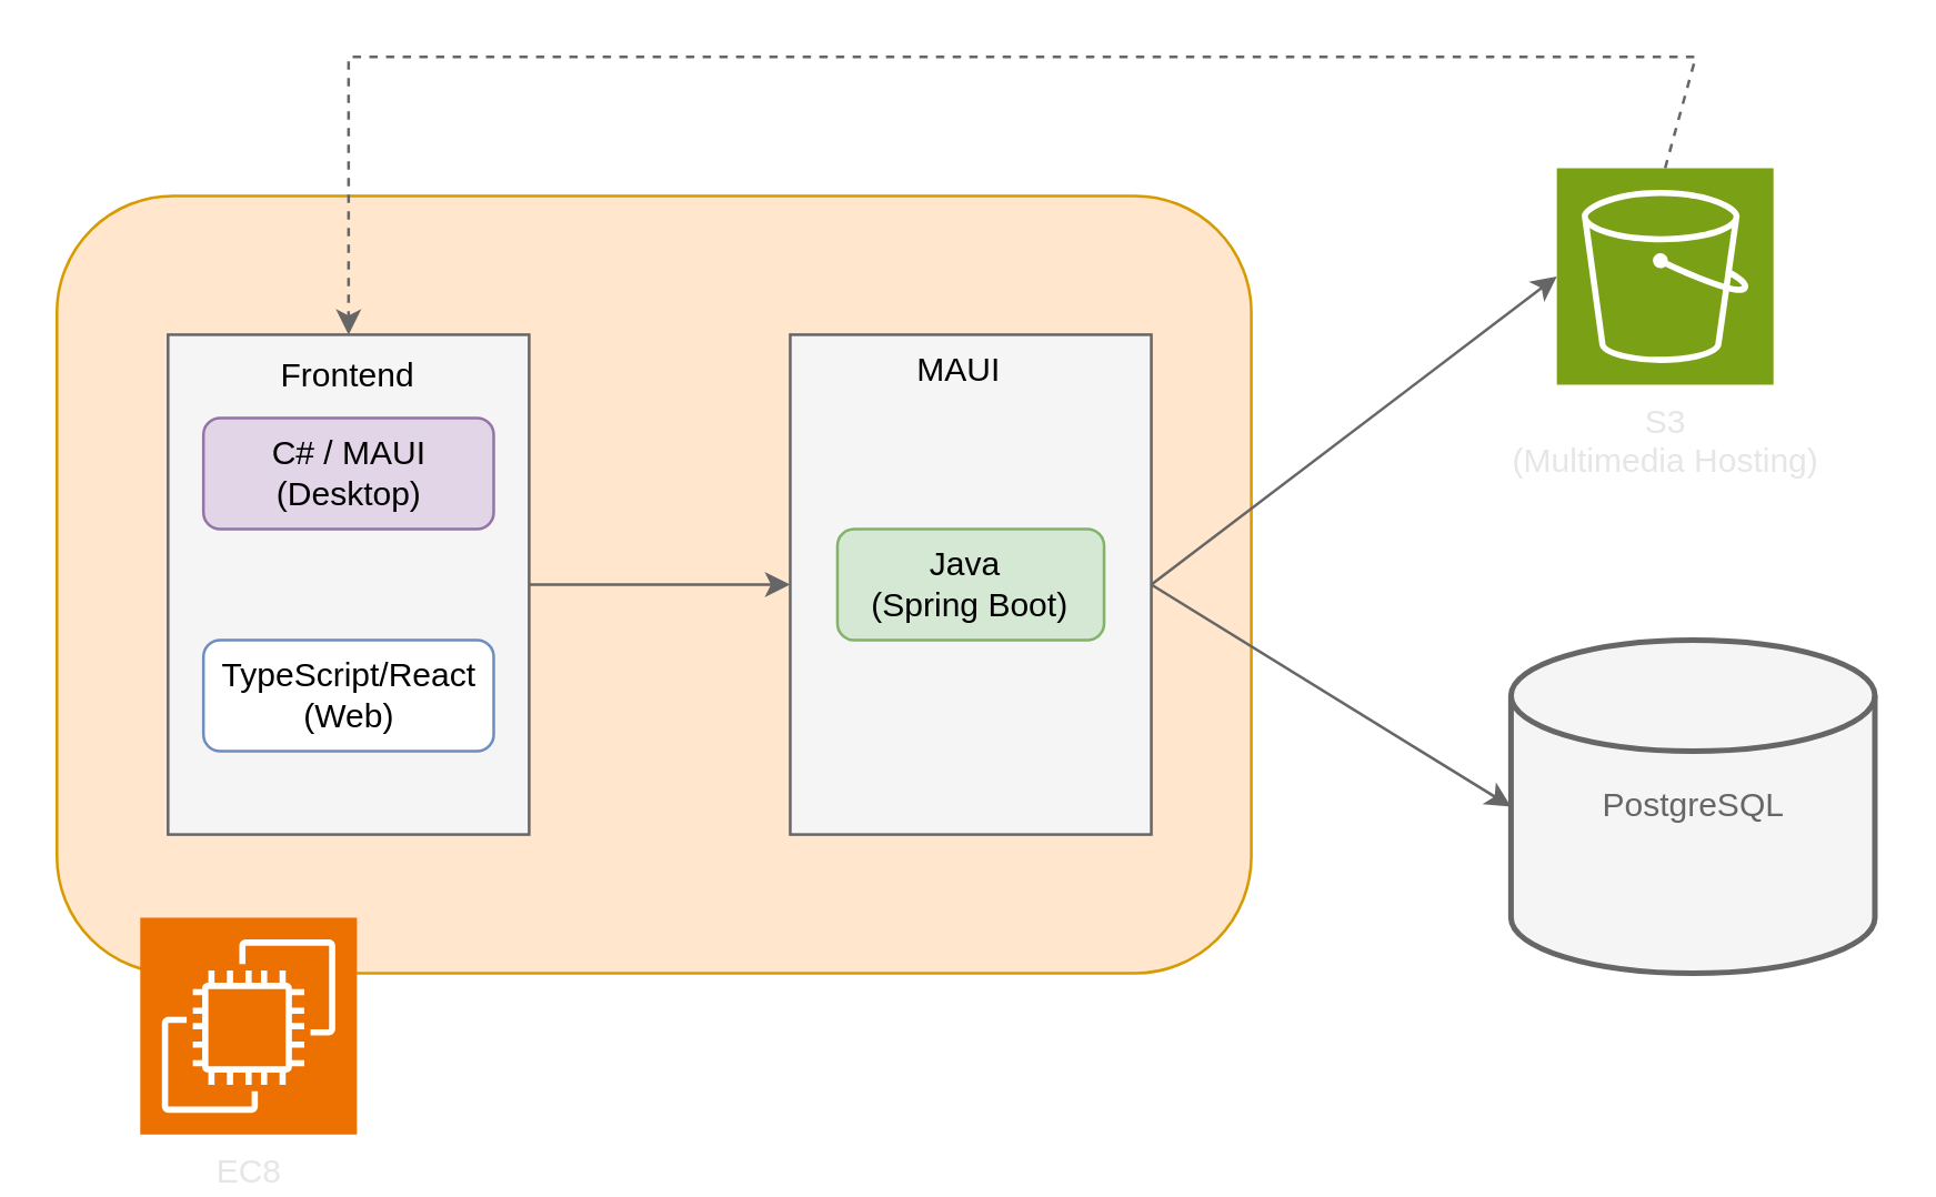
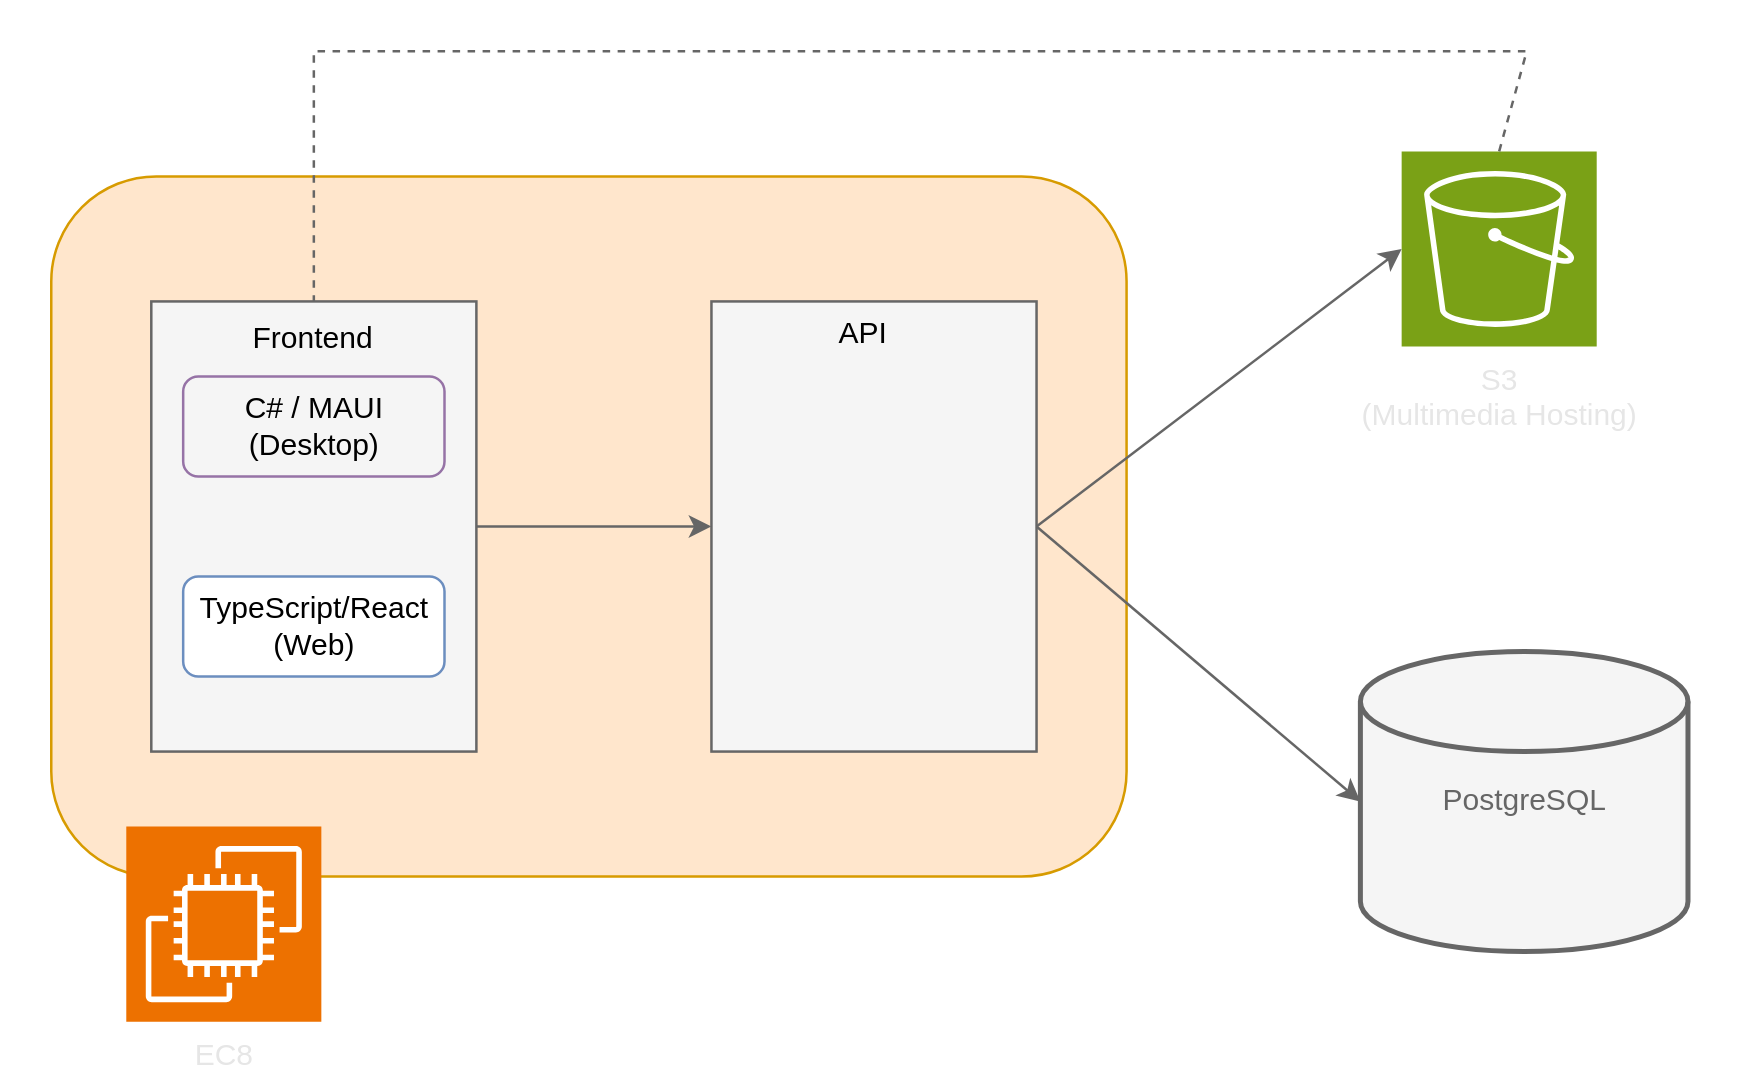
- <mxCell id="15" value="" style="endArrow=classic;html=1;rounded=0;dashed=1;exitX=0.5;exitY=0;exitDx=0;exitDy=0;exitPerimeter=0;entryX=0.5;entryY=0;entryDx=0;entryDy=0;strokeColor=#666666;" edge="1" parent="1" source="2" target="11"><mxGeometry width="50" height="50" relative="1" as="geometry"><mxPoint x="584" y="50" as="sourcePoint" /><mxPoint x="634" y="0" as="targetPoint" /><Array as="points"><mxPoint x="610" y="20" /><mxPoint x="125" y="20" /></Array></mxGeometry></mxCell>
+ <mxCell id="15" value="" style="endArrow=none;html=1;rounded=0;dashed=1;exitX=0.5;exitY=0;exitDx=0;exitDy=0;exitPerimeter=0;entryX=0.5;entryY=0;entryDx=0;entryDy=0;strokeColor=#666666;" edge="1" parent="1" source="2" target="11"><mxGeometry width="50" height="50" relative="1" as="geometry"><mxPoint x="584" y="50" as="sourcePoint" /><mxPoint x="634" y="0" as="targetPoint" /><Array as="points"><mxPoint x="610" y="20" /><mxPoint x="125" y="20" /></Array></mxGeometry></mxCell>
- <mxCell id="7" value="&lt;div&gt;MAUI&lt;/div&gt;" style="text;html=1;align=center;verticalAlign=middle;whiteSpace=wrap;rounded=0;" vertex="1" parent="1"><mxGeometry x="315" y="118" width="60" height="30" as="geometry" /></mxCell>
+ <mxCell id="7" value="&lt;div&gt;API&lt;/div&gt;" style="text;html=1;align=center;verticalAlign=middle;whiteSpace=wrap;rounded=0;" vertex="1" parent="1"><mxGeometry x="315" y="118" width="60" height="30" as="geometry" /></mxCell>
- <mxCell id="12" value="&lt;div&gt;C# / MAUI &lt;br&gt;&lt;/div&gt;&lt;div&gt;(Desktop)&lt;br&gt;&lt;/div&gt;" style="rounded=1;whiteSpace=wrap;html=1;fillColor=#e1d5e7;strokeColor=#9673a6;" vertex="1" parent="1"><mxGeometry x="72.75" y="150" width="104.5" height="40" as="geometry" /></mxCell>
+ <mxCell id="12" value="&lt;div&gt;C# / MAUI &lt;br&gt;&lt;/div&gt;&lt;div&gt;(Desktop)&lt;br&gt;&lt;/div&gt;" style="rounded=1;whiteSpace=wrap;html=1;fillColor=#f5f5f5;strokeColor=#9673a6;" vertex="1" parent="1"><mxGeometry x="72.75" y="150" width="104.5" height="40" as="geometry" /></mxCell>
- <mxCell id="8" value="&lt;div&gt;Java&amp;nbsp;&lt;/div&gt;&lt;div&gt;(Spring Boot)&lt;/div&gt;" style="rounded=1;whiteSpace=wrap;html=1;fillColor=#d5e8d4;strokeColor=#82b366;" vertex="1" parent="1"><mxGeometry x="301" y="190" width="96" height="40" as="geometry" /></mxCell>
- <mxCell id="5" value="&lt;font color=&quot;#666666&quot;&gt;PostgreSQL&lt;/font&gt;" style="strokeWidth=2;html=1;shape=mxgraph.flowchart.database;whiteSpace=wrap;fillColor=#f5f5f5;fontColor=#333333;strokeColor=#666666;" vertex="1" parent="1"><mxGeometry x="543.5" y="230" width="131" height="120" as="geometry" /></mxCell>
+ <mxCell id="5" value="&lt;font color=&quot;#666666&quot;&gt;PostgreSQL&lt;/font&gt;" style="strokeWidth=2;html=1;shape=mxgraph.flowchart.database;whiteSpace=wrap;fillColor=#f5f5f5;fontColor=#333333;strokeColor=#666666;" vertex="1" parent="1"><mxGeometry x="543.5" y="260" width="131" height="120" as="geometry" /></mxCell>
